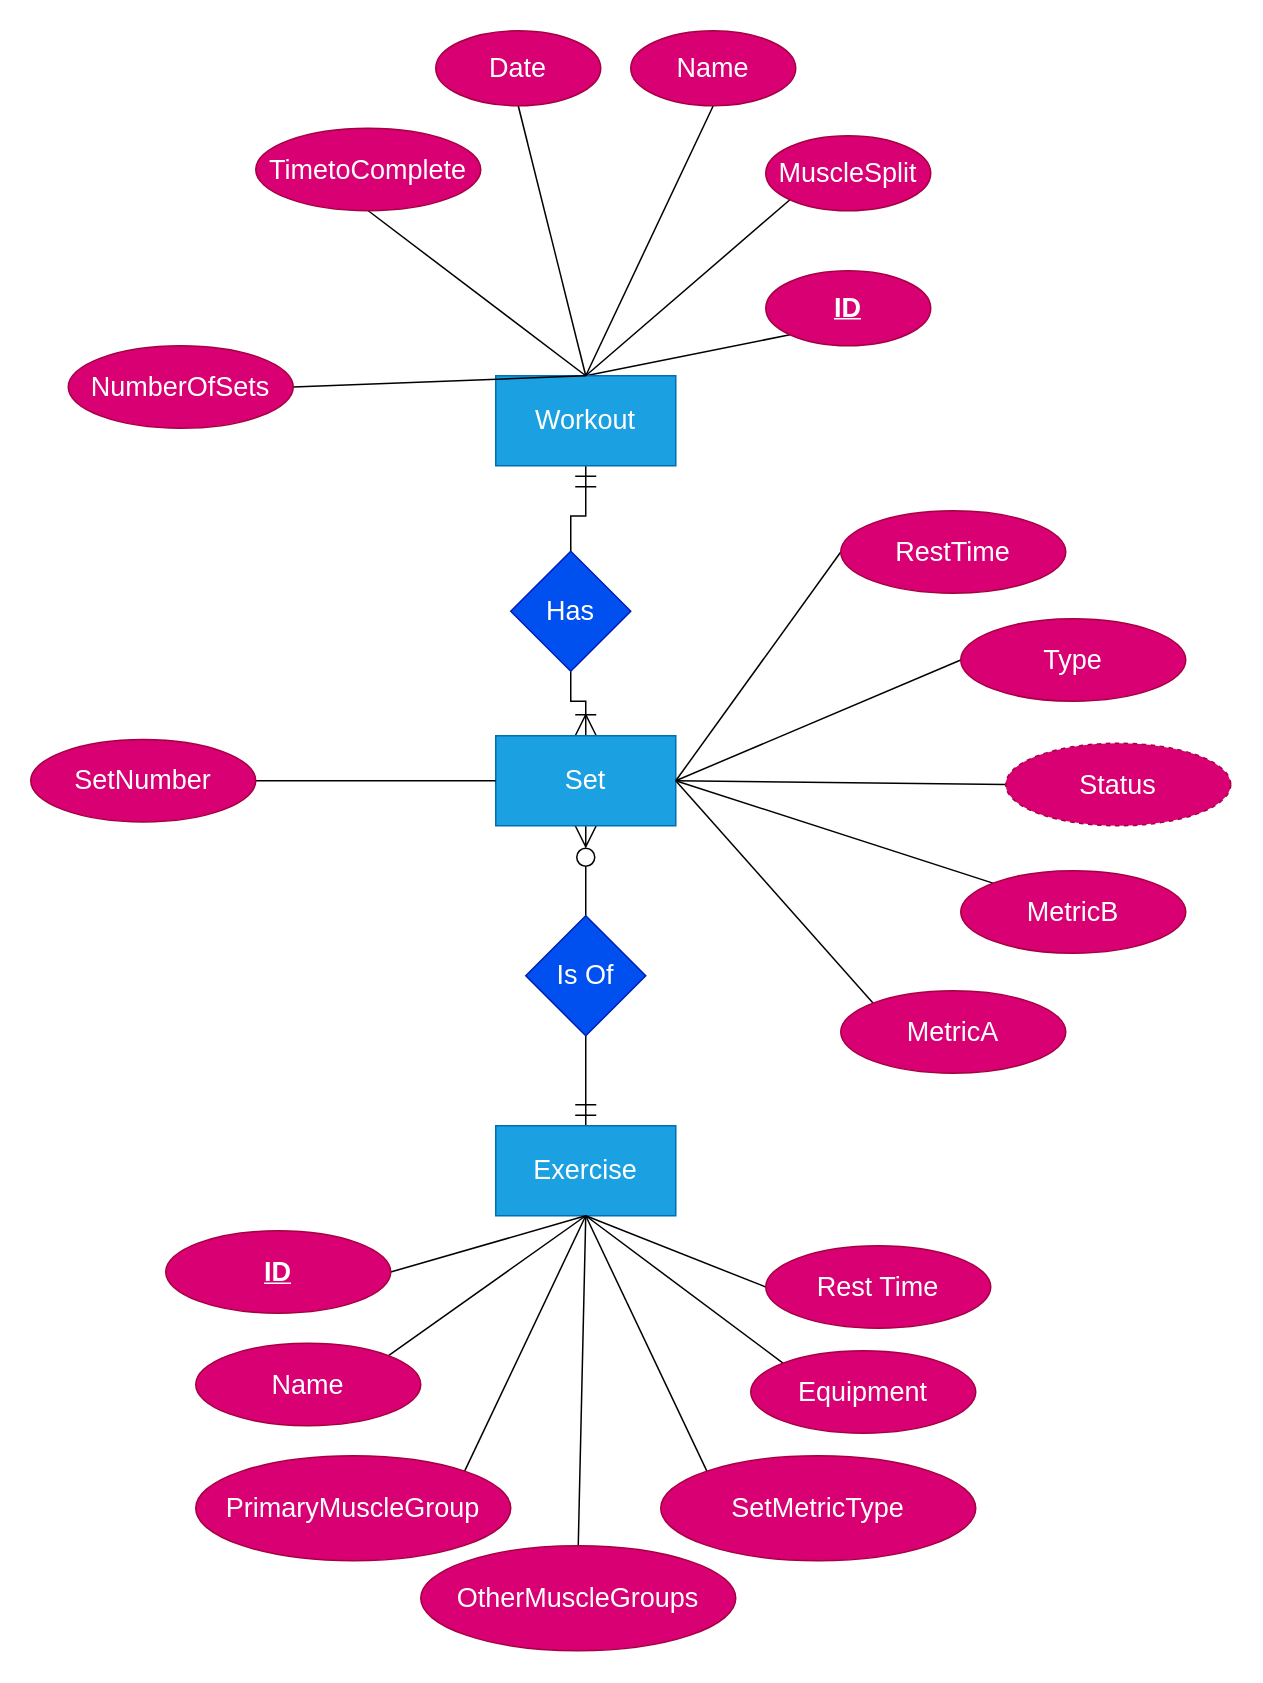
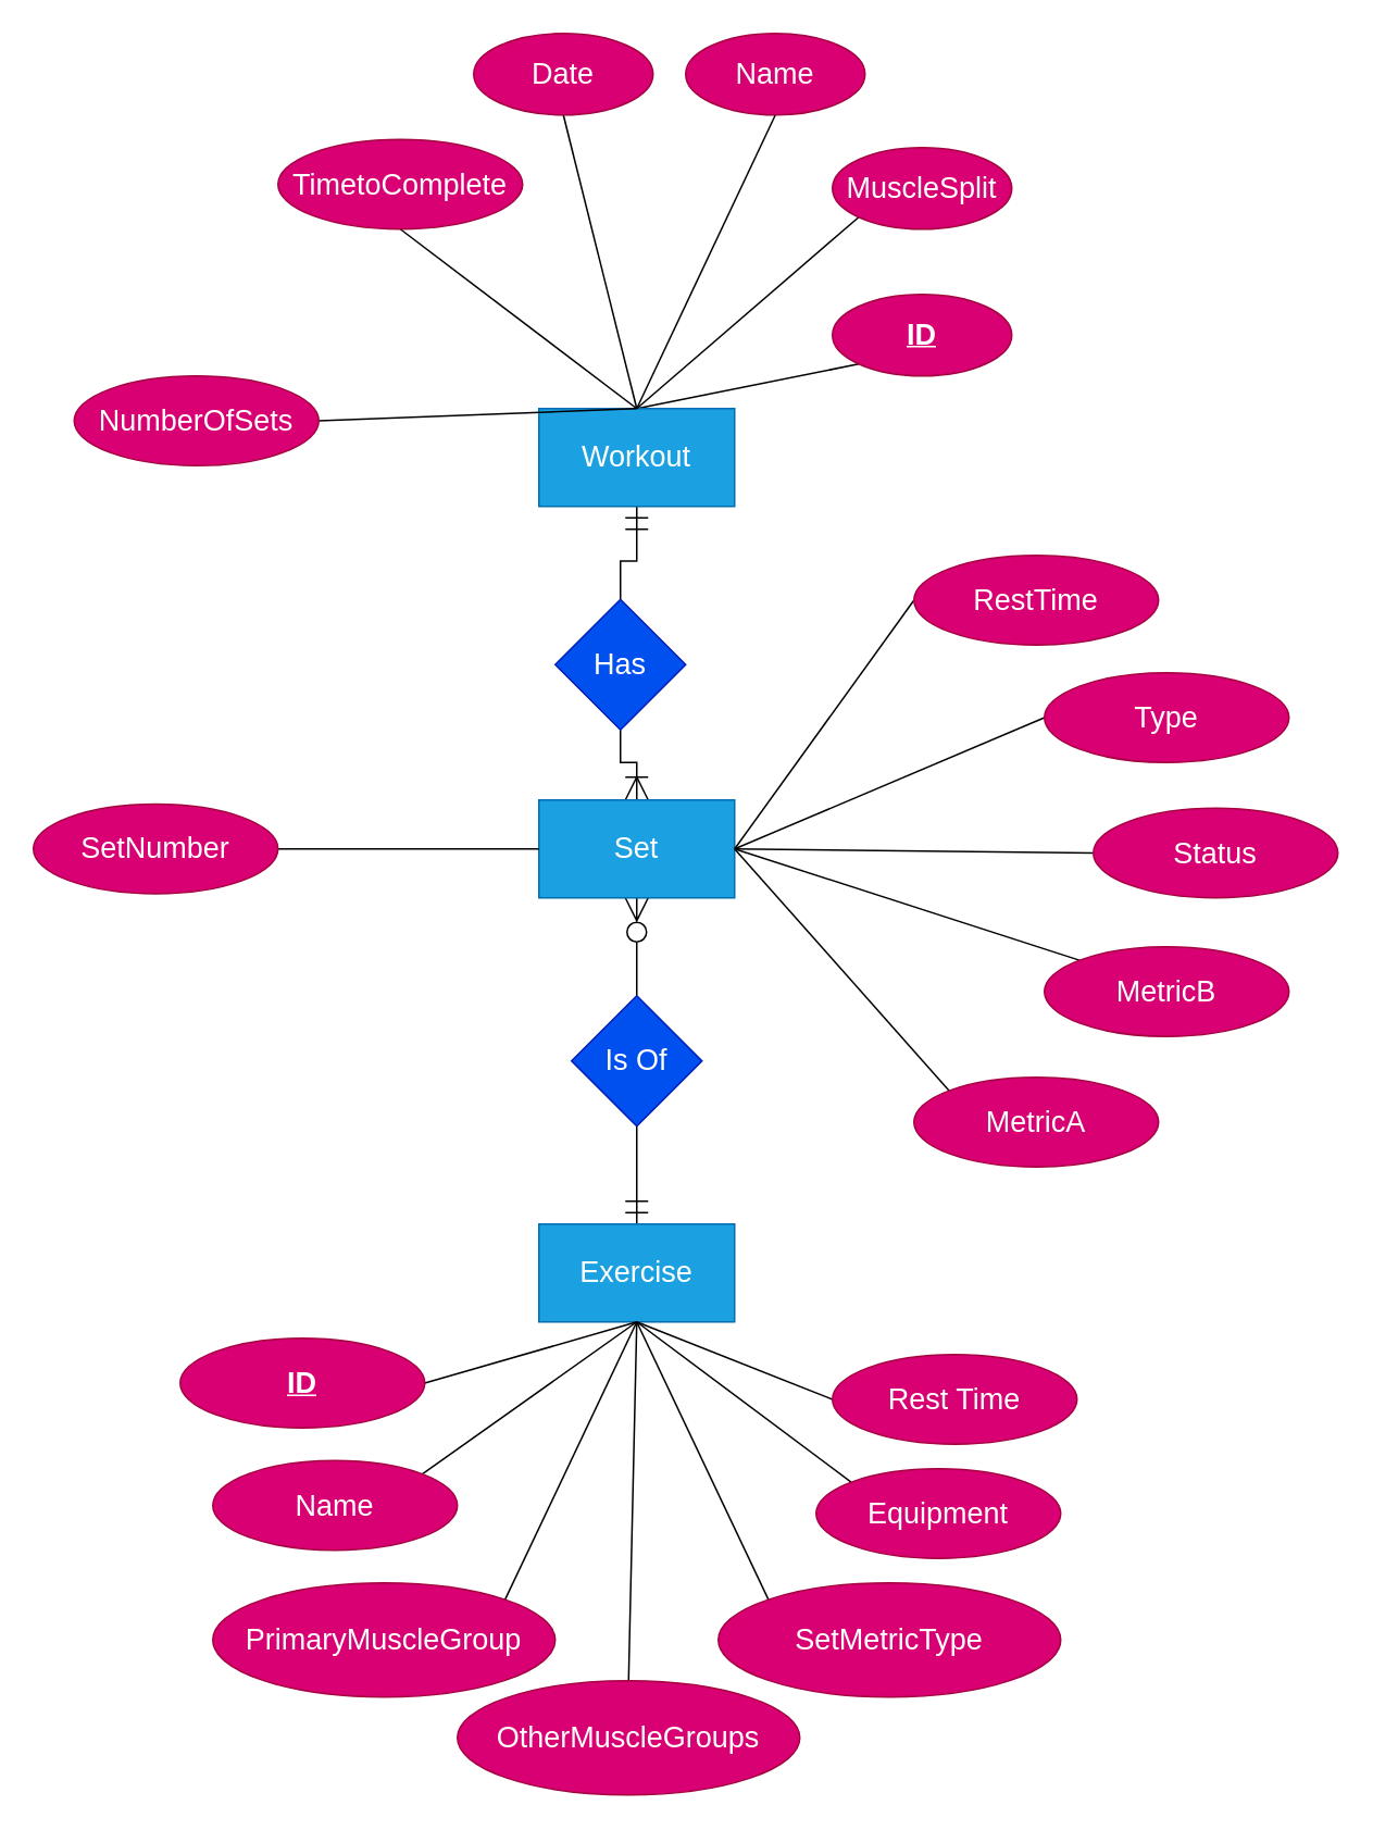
- <mxCell id="25" value="Status" style="ellipse;whiteSpace=wrap;html=1;fontSize=18;fillColor=#d80073;fontColor=#ffffff;strokeColor=#A50040;dashed=1;" vertex="1" parent="1"><mxGeometry x="670" y="495" width="150" height="55" as="geometry" /></mxCell>
+ <mxCell id="25" value="Status" style="ellipse;whiteSpace=wrap;html=1;fontSize=18;fillColor=#d80073;fontColor=#ffffff;strokeColor=#A50040;" vertex="1" parent="1"><mxGeometry x="670" y="495" width="150" height="55" as="geometry" /></mxCell>
